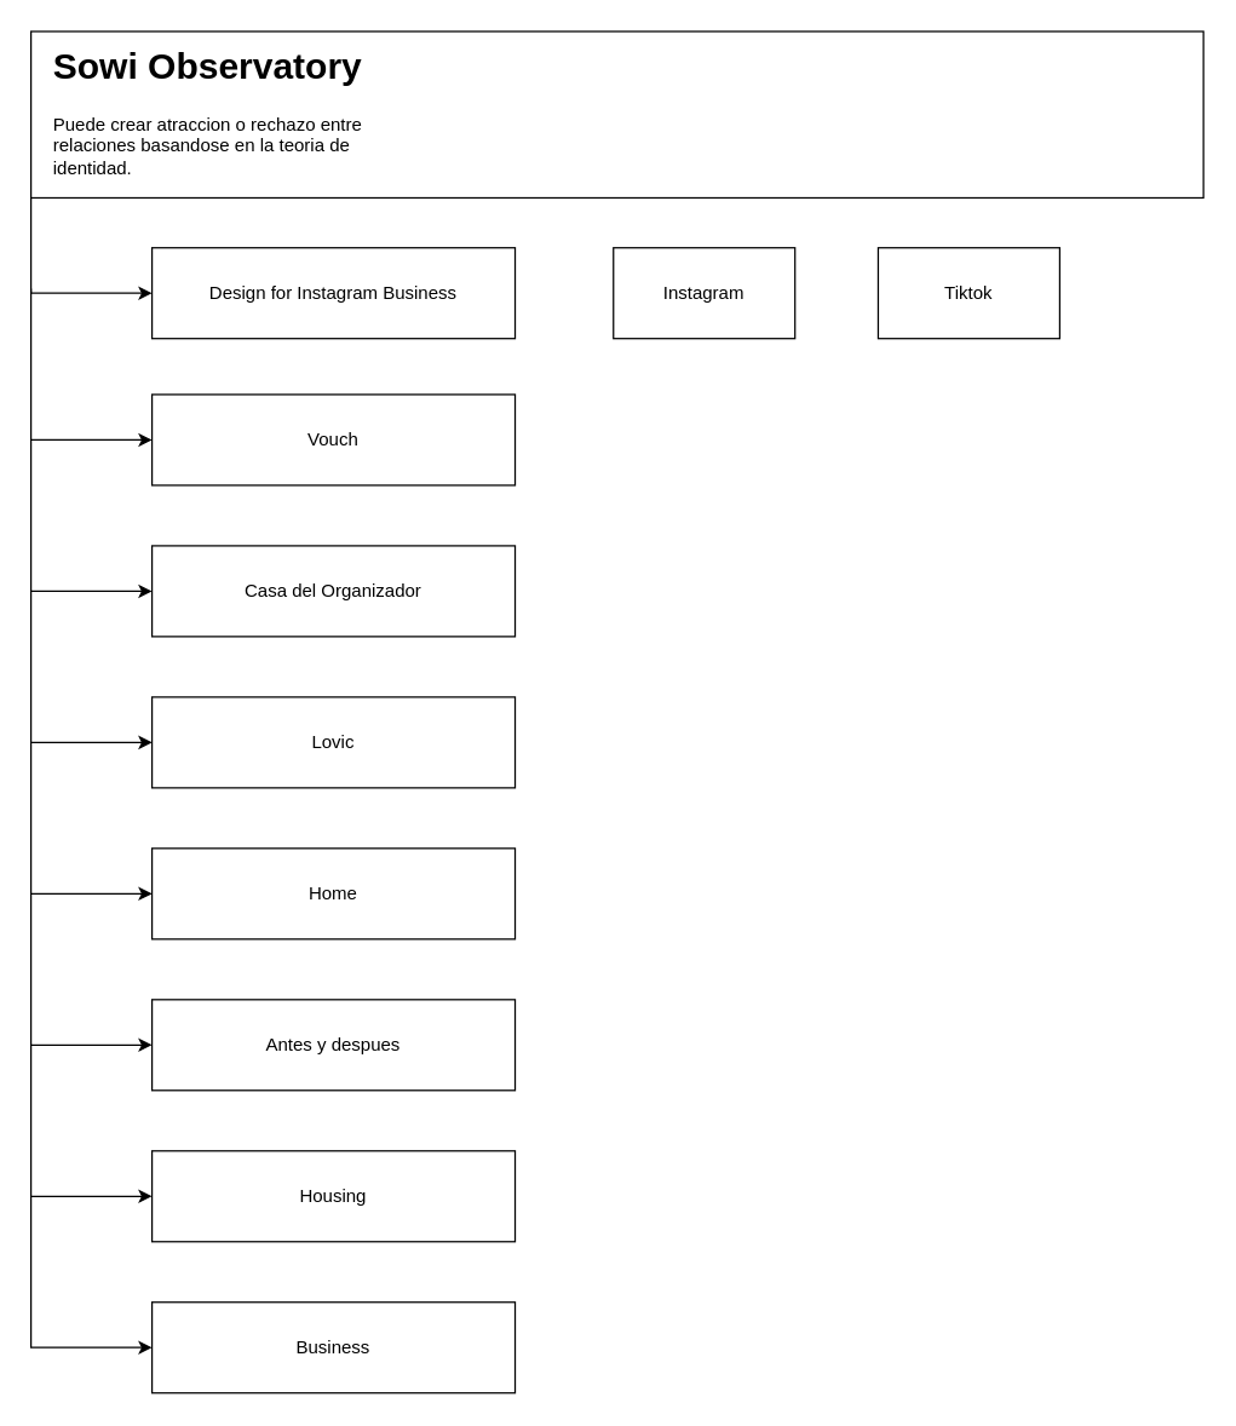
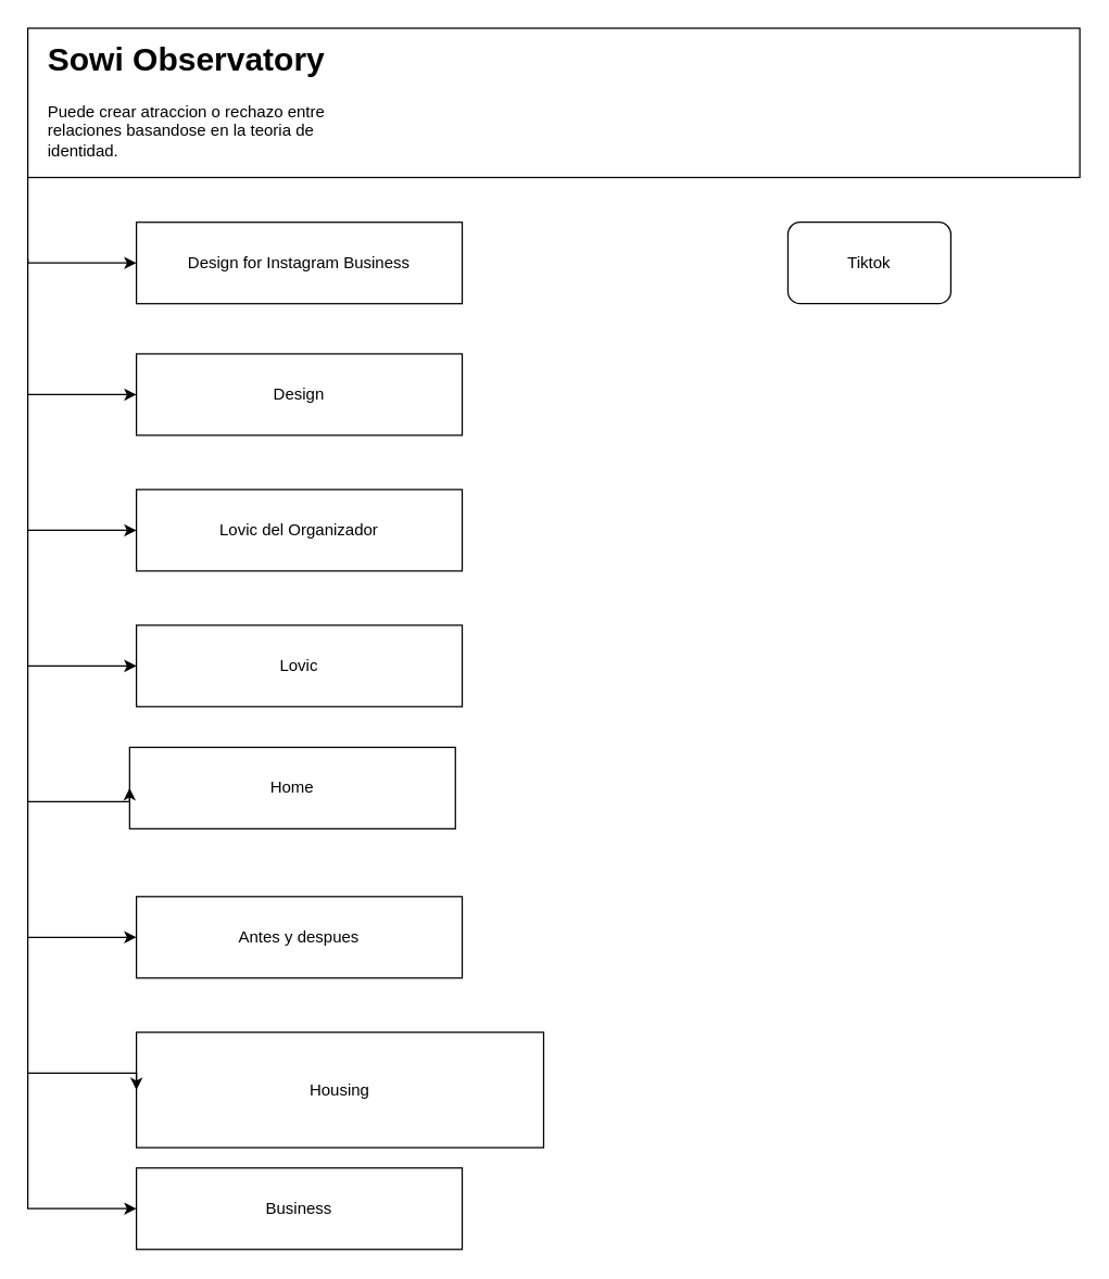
- <mxCell id="20" value="Instagram" style="rounded=0;whiteSpace=wrap;html=1;" vertex="1" parent="1"><mxGeometry x="405" y="163" width="120" height="60" as="geometry" /></mxCell>
- <mxCell id="21" value="Tiktok" style="rounded=0;whiteSpace=wrap;html=1;" vertex="1" parent="1"><mxGeometry x="580" y="163" width="120" height="60" as="geometry" /></mxCell>
+ <mxCell id="21" value="Tiktok" style="whiteSpace=wrap;html=1;rounded=1;" vertex="1" parent="1"><mxGeometry x="580" y="163" width="120" height="60" as="geometry" /></mxCell>
- <mxCell id="2" value="Vouch" style="rounded=0;whiteSpace=wrap;html=1;" parent="1" vertex="1"><mxGeometry x="100" y="260" width="240" height="60" as="geometry" /></mxCell>
+ <mxCell id="2" value="Design" style="rounded=0;whiteSpace=wrap;html=1;" parent="1" vertex="1"><mxGeometry x="100" y="260" width="240" height="60" as="geometry" /></mxCell>
- <mxCell id="3" value="Casa del Organizador" style="rounded=0;whiteSpace=wrap;html=1;" parent="1" vertex="1"><mxGeometry x="100" y="360" width="240" height="60" as="geometry" /></mxCell>
+ <mxCell id="3" value="Lovic del Organizador" style="rounded=0;whiteSpace=wrap;html=1;" parent="1" vertex="1"><mxGeometry x="100" y="360" width="240" height="60" as="geometry" /></mxCell>
- <mxCell id="7" value="Home" style="rounded=0;whiteSpace=wrap;html=1;" parent="1" vertex="1"><mxGeometry x="100" y="560" width="240" height="60" as="geometry" /></mxCell>
+ <mxCell id="7" value="Home" style="rounded=0;whiteSpace=wrap;html=1;" parent="1" vertex="1"><mxGeometry x="95" y="550" width="240" height="60" as="geometry" /></mxCell>
- <mxCell id="11" value="Housing" style="rounded=0;whiteSpace=wrap;html=1;" parent="1" vertex="1"><mxGeometry x="100" y="760" width="240" height="60" as="geometry" /></mxCell>
+ <mxCell id="11" value="Housing" style="rounded=0;whiteSpace=wrap;html=1;" parent="1" vertex="1"><mxGeometry x="100" y="760" width="300" height="85" as="geometry" /></mxCell>
